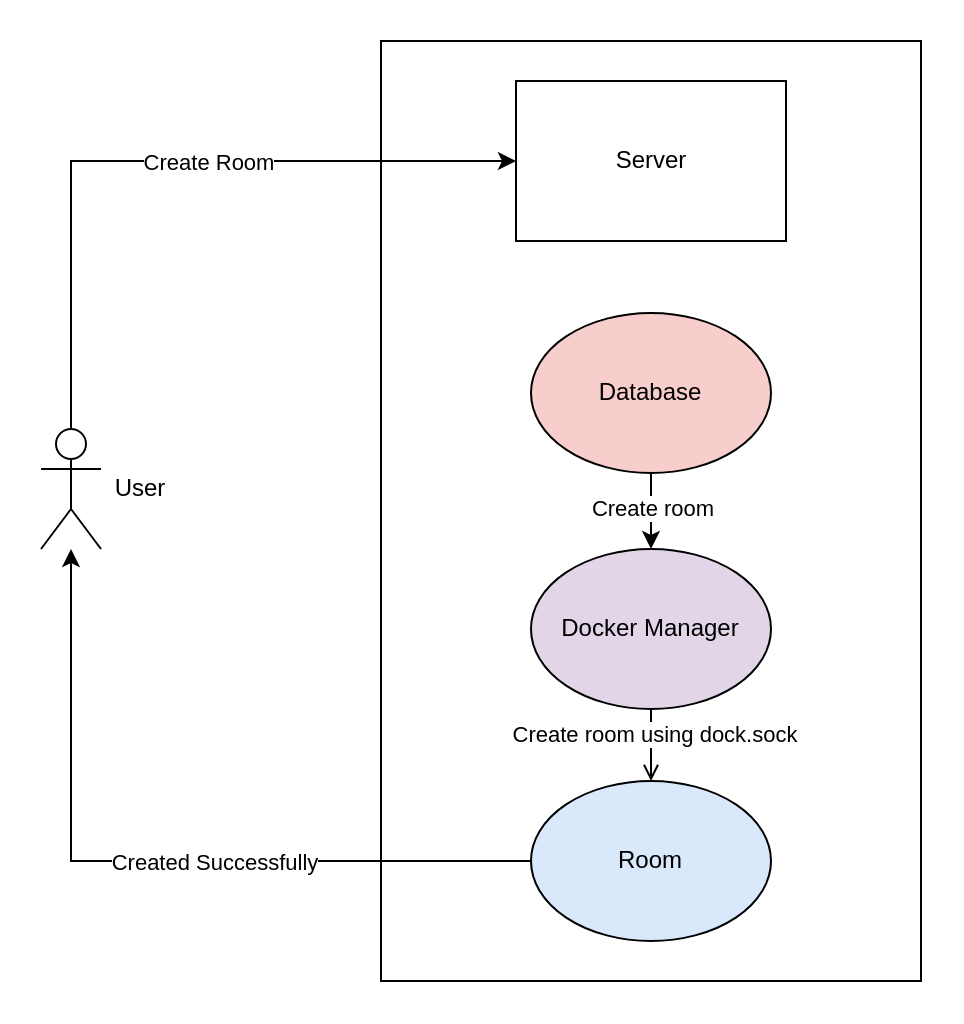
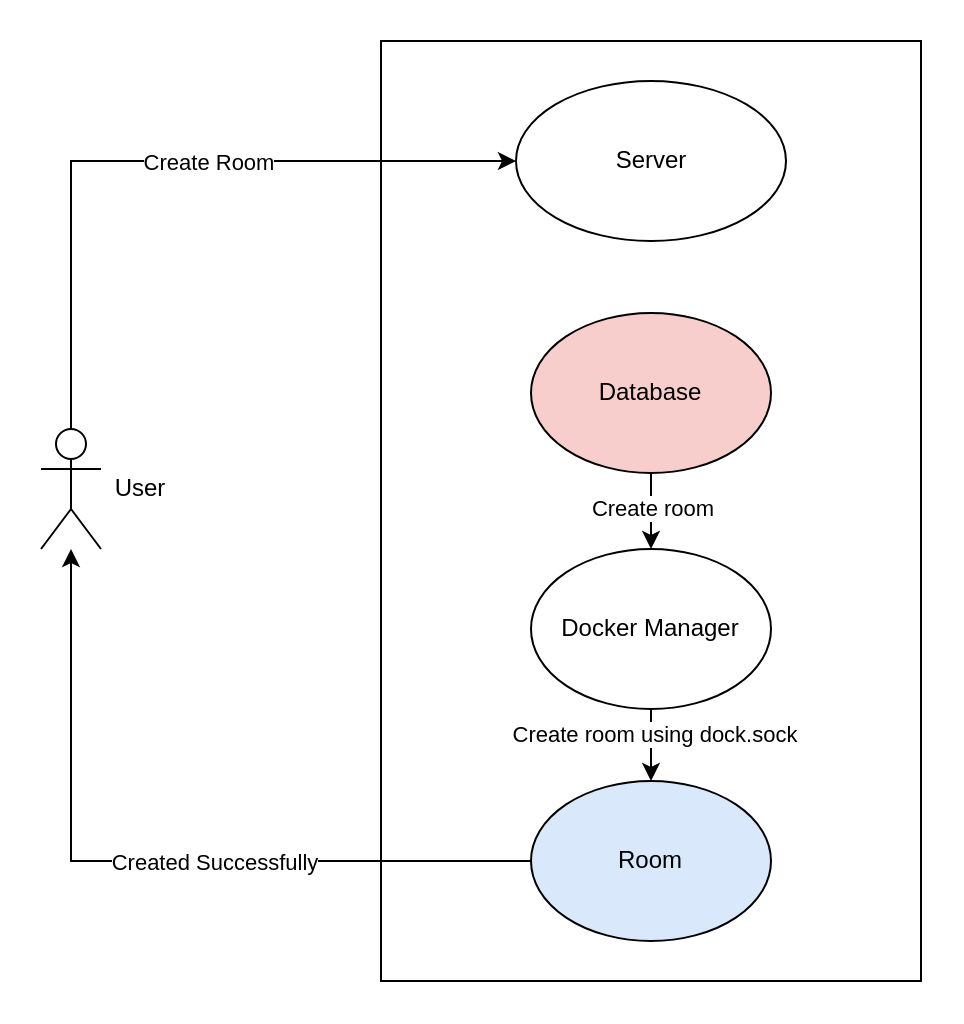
- <mxCell id="5" value="Server" style="whiteSpace=wrap;html=1;rounded=0;" parent="1" vertex="1"><mxGeometry x="257.5" y="40" width="135" height="80" as="geometry" /></mxCell>
+ <mxCell id="5" value="Server" style="ellipse;whiteSpace=wrap;html=1;" parent="1" vertex="1"><mxGeometry x="257.5" y="40" width="135" height="80" as="geometry" /></mxCell>
- <mxCell id="8" value="Docker Manager" style="ellipse;whiteSpace=wrap;html=1;fillColor=#e1d5e7;" parent="1" vertex="1"><mxGeometry x="265" y="274" width="120" height="80" as="geometry" /></mxCell>
+ <mxCell id="8" value="Docker Manager" style="ellipse;whiteSpace=wrap;html=1;" parent="1" vertex="1"><mxGeometry x="265" y="274" width="120" height="80" as="geometry" /></mxCell>
- <mxCell id="6" value="" style="edgeStyle=orthogonalEdgeStyle;rounded=0;orthogonalLoop=1;jettySize=auto;html=1;endArrow=open;" parent="1" source="8" target="11" edge="1"><mxGeometry relative="1" as="geometry" /></mxCell>
+ <mxCell id="6" value="" style="edgeStyle=orthogonalEdgeStyle;rounded=0;orthogonalLoop=1;jettySize=auto;html=1;" parent="1" source="8" target="11" edge="1"><mxGeometry relative="1" as="geometry" /></mxCell>
